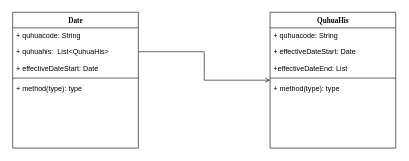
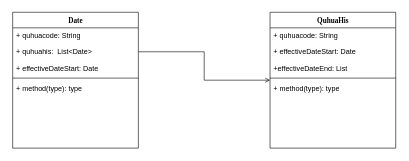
- <mxCell id="5" value="+ quhuahis:&amp;nbsp;&amp;nbsp;List&amp;lt;QuhuaHis&amp;gt;" style="text;html=1;strokeColor=none;fillColor=none;align=left;verticalAlign=top;spacingLeft=4;spacingRight=4;whiteSpace=wrap;overflow=hidden;rotatable=0;points=[[0,0.5],[1,0.5]];portConstraint=eastwest;" parent="3" vertex="1"><mxGeometry y="52" width="210" height="28" as="geometry" /></mxCell>
+ <mxCell id="5" value="+ quhuahis:&amp;nbsp;&amp;nbsp;List&amp;lt;Date&amp;gt;" style="text;html=1;strokeColor=none;fillColor=none;align=left;verticalAlign=top;spacingLeft=4;spacingRight=4;whiteSpace=wrap;overflow=hidden;rotatable=0;points=[[0,0.5],[1,0.5]];portConstraint=eastwest;" parent="3" vertex="1"><mxGeometry y="52" width="210" height="28" as="geometry" /></mxCell>
